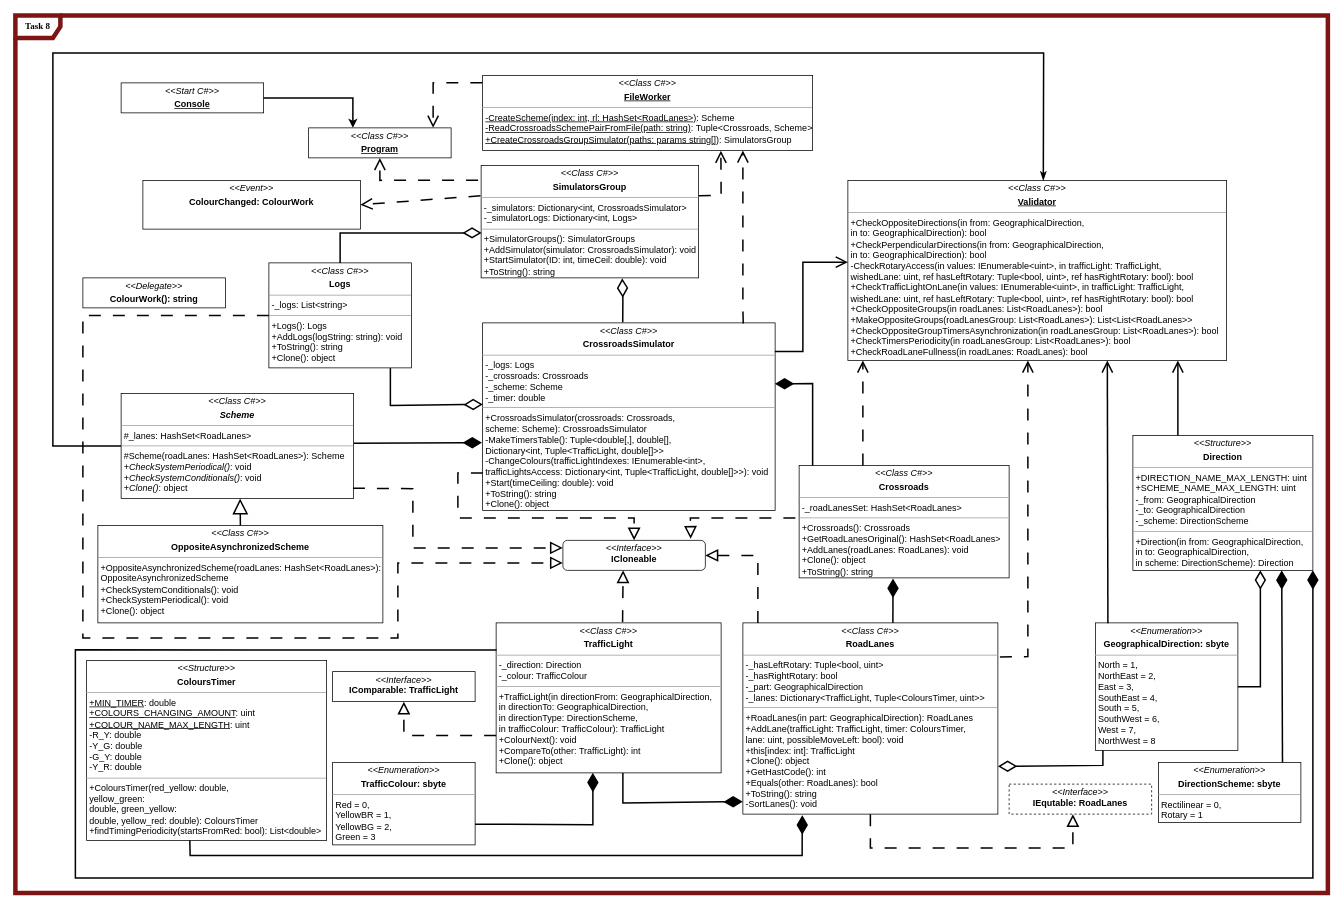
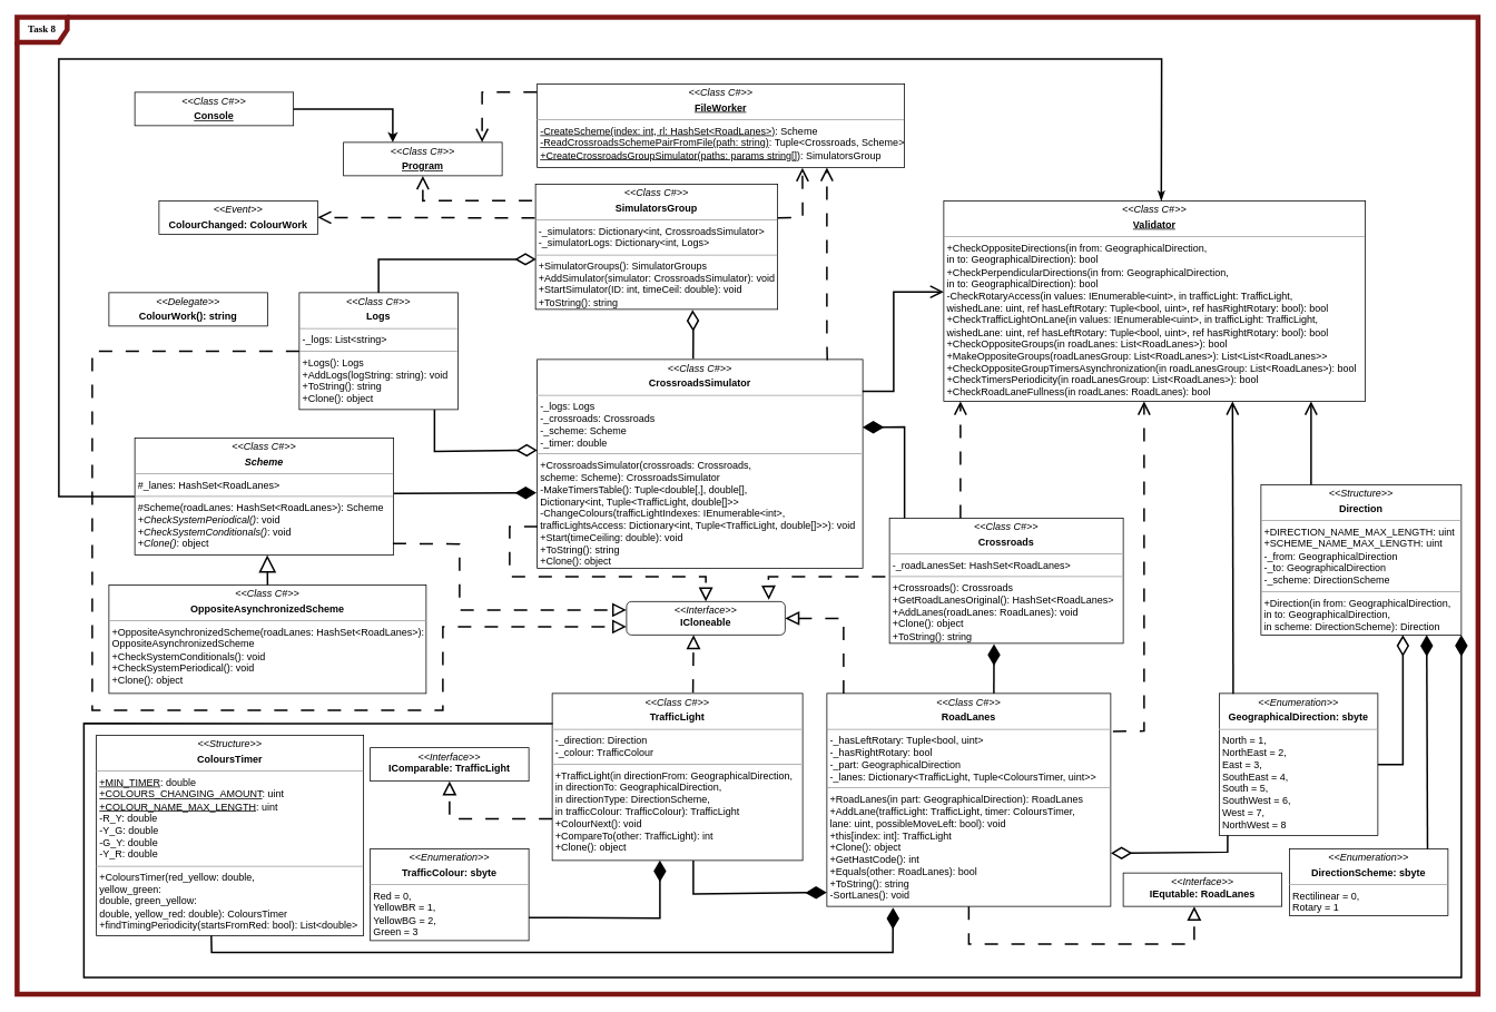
- <mxCell id="6" value="&lt;p style=&quot;margin:0px;margin-top:4px;text-align:center;&quot;&gt;&lt;i&gt;&amp;lt;&amp;lt;Start C#&amp;gt;&amp;gt;&lt;/i&gt;&lt;/p&gt;&lt;p style=&quot;margin:0px;margin-top:4px;text-align:center;&quot;&gt;&lt;b&gt;&lt;u&gt;Console&lt;/u&gt;&lt;/b&gt;&lt;/p&gt;&lt;p style=&quot;margin:0px;margin-left:4px;&quot;&gt;&lt;br&gt;&lt;/p&gt;" style="verticalAlign=top;align=left;overflow=fill;fontSize=12;fontFamily=Helvetica;html=1;rounded=0;shadow=0;comic=0;labelBackgroundColor=none;strokeWidth=1" vertex="1" parent="1"><mxGeometry x="161" y="110" width="190" height="40" as="geometry" /></mxCell>
+ <mxCell id="6" value="&lt;p style=&quot;margin:0px;margin-top:4px;text-align:center;&quot;&gt;&lt;i&gt;&amp;lt;&amp;lt;Class C#&amp;gt;&amp;gt;&lt;/i&gt;&lt;/p&gt;&lt;p style=&quot;margin:0px;margin-top:4px;text-align:center;&quot;&gt;&lt;b&gt;&lt;u&gt;Console&lt;/u&gt;&lt;/b&gt;&lt;/p&gt;&lt;p style=&quot;margin:0px;margin-left:4px;&quot;&gt;&lt;br&gt;&lt;/p&gt;" style="verticalAlign=top;align=left;overflow=fill;fontSize=12;fontFamily=Helvetica;html=1;rounded=0;shadow=0;comic=0;labelBackgroundColor=none;strokeWidth=1" vertex="1" parent="1"><mxGeometry x="161" y="110" width="190" height="40" as="geometry" /></mxCell>
- <mxCell id="19" value="&lt;p style=&quot;margin:0px;margin-top:4px;text-align:center;&quot;&gt;&lt;i&gt;&amp;lt;&amp;lt;Event&amp;gt;&amp;gt;&lt;/i&gt;&lt;/p&gt;&lt;p style=&quot;margin:0px;margin-top:4px;text-align:center;&quot;&gt;&lt;b&gt;ColourChanged: ColourWork&lt;/b&gt;&lt;/p&gt;&lt;p style=&quot;margin:0px;margin-left:4px;&quot;&gt;&lt;br&gt;&lt;/p&gt;" style="verticalAlign=top;align=left;overflow=fill;fontSize=12;fontFamily=Helvetica;html=1;rounded=0;shadow=0;comic=0;labelBackgroundColor=none;strokeWidth=1" vertex="1" parent="1"><mxGeometry x="190" y="240" width="290" height="65" as="geometry" /></mxCell>
+ <mxCell id="19" value="&lt;p style=&quot;margin:0px;margin-top:4px;text-align:center;&quot;&gt;&lt;i&gt;&amp;lt;&amp;lt;Event&amp;gt;&amp;gt;&lt;/i&gt;&lt;/p&gt;&lt;p style=&quot;margin:0px;margin-top:4px;text-align:center;&quot;&gt;&lt;b&gt;ColourChanged: ColourWork&lt;/b&gt;&lt;/p&gt;&lt;p style=&quot;margin:0px;margin-left:4px;&quot;&gt;&lt;br&gt;&lt;/p&gt;" style="verticalAlign=top;align=left;overflow=fill;fontSize=12;fontFamily=Helvetica;html=1;rounded=0;shadow=0;comic=0;labelBackgroundColor=none;strokeWidth=1" vertex="1" parent="1"><mxGeometry x="190" y="240" width="190" height="40" as="geometry" /></mxCell>
- <mxCell id="18" value="&lt;p style=&quot;margin:0px;margin-top:4px;text-align:center;&quot;&gt;&lt;i&gt;&amp;lt;&amp;lt;Delegate&amp;gt;&amp;gt;&lt;/i&gt;&lt;/p&gt;&lt;p style=&quot;margin:0px;margin-top:4px;text-align:center;&quot;&gt;&lt;b&gt;ColourWork(): string&lt;/b&gt;&lt;/p&gt;&lt;p style=&quot;margin:0px;margin-left:4px;&quot;&gt;&lt;br&gt;&lt;/p&gt;" style="verticalAlign=top;align=left;overflow=fill;fontSize=12;fontFamily=Helvetica;html=1;rounded=0;shadow=0;comic=0;labelBackgroundColor=none;strokeWidth=1" vertex="1" parent="1"><mxGeometry x="110" y="370" width="190" height="40" as="geometry" /></mxCell>
+ <mxCell id="18" value="&lt;p style=&quot;margin:0px;margin-top:4px;text-align:center;&quot;&gt;&lt;i&gt;&amp;lt;&amp;lt;Delegate&amp;gt;&amp;gt;&lt;/i&gt;&lt;/p&gt;&lt;p style=&quot;margin:0px;margin-top:4px;text-align:center;&quot;&gt;&lt;b&gt;ColourWork(): string&lt;/b&gt;&lt;/p&gt;&lt;p style=&quot;margin:0px;margin-left:4px;&quot;&gt;&lt;br&gt;&lt;/p&gt;" style="verticalAlign=top;align=left;overflow=fill;fontSize=12;fontFamily=Helvetica;html=1;rounded=0;shadow=0;comic=0;labelBackgroundColor=none;strokeWidth=1" vertex="1" parent="1"><mxGeometry x="130" y="350" width="190" height="40" as="geometry" /></mxCell>
- <mxCell id="5" value="&lt;p style=&quot;margin:0px;margin-top:4px;text-align:center;&quot;&gt;&lt;i&gt;&amp;lt;&amp;lt;Interface&amp;gt;&amp;gt;&lt;/i&gt;&lt;br&gt;&lt;b&gt;IEqutable: RoadLanes&lt;/b&gt;&lt;/p&gt;" style="verticalAlign=top;align=left;overflow=fill;fontSize=12;fontFamily=Helvetica;html=1;rounded=0;shadow=0;comic=0;labelBackgroundColor=none;strokeWidth=1;dashed=1;" vertex="1" parent="1"><mxGeometry x="1345" y="1045" width="190" height="40" as="geometry" /></mxCell>
+ <mxCell id="5" value="&lt;p style=&quot;margin:0px;margin-top:4px;text-align:center;&quot;&gt;&lt;i&gt;&amp;lt;&amp;lt;Interface&amp;gt;&amp;gt;&lt;/i&gt;&lt;br&gt;&lt;b&gt;IEqutable: RoadLanes&lt;/b&gt;&lt;/p&gt;" style="verticalAlign=top;align=left;overflow=fill;fontSize=12;fontFamily=Helvetica;html=1;rounded=0;shadow=0;comic=0;labelBackgroundColor=none;strokeWidth=1" vertex="1" parent="1"><mxGeometry x="1345" y="1045" width="190" height="40" as="geometry" /></mxCell>
